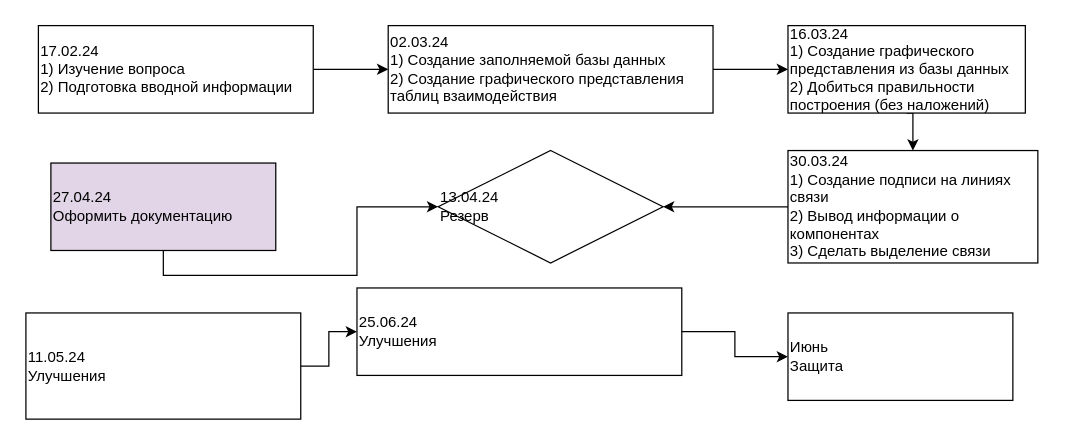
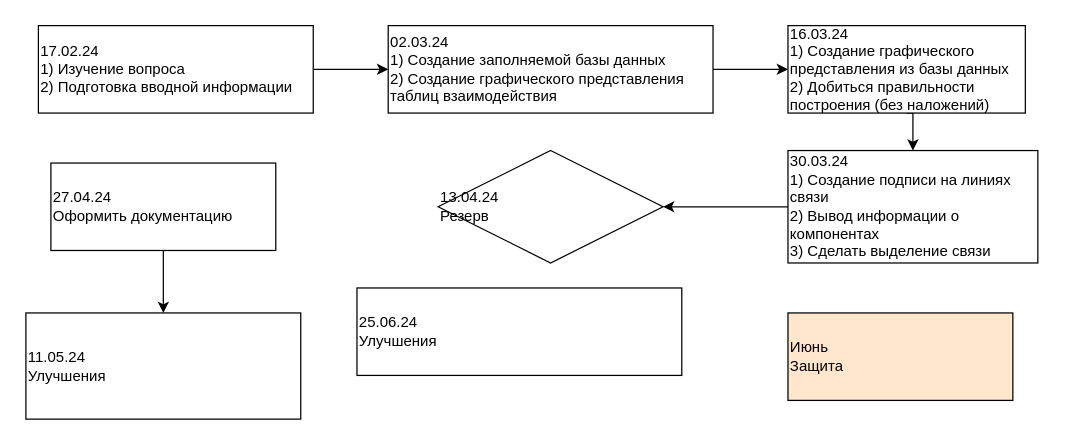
- <mxCell id="12" value="27.04.24&lt;br&gt;&lt;div&gt;Оформить документацию&lt;/div&gt;" style="rounded=0;whiteSpace=wrap;html=1;align=left;fillColor=#e1d5e7;" vertex="1" parent="1"><mxGeometry x="40" y="130" width="180" height="70" as="geometry" /></mxCell>
+ <mxCell id="12" value="27.04.24&lt;br&gt;&lt;div&gt;Оформить документацию&lt;/div&gt;" style="rounded=0;whiteSpace=wrap;html=1;align=left;" vertex="1" parent="1"><mxGeometry x="40" y="130" width="180" height="70" as="geometry" /></mxCell>
- <mxCell id="11" style="edgeStyle=orthogonalEdgeStyle;rounded=0;orthogonalLoop=1;jettySize=auto;html=1;exitX=0.5;exitY=1;exitDx=0;exitDy=0;" edge="1" parent="1" source="12" target="10"><mxGeometry relative="1" as="geometry" /></mxCell>
+ <mxCell id="11" style="edgeStyle=orthogonalEdgeStyle;rounded=0;orthogonalLoop=1;jettySize=auto;html=1;exitX=0.5;exitY=1;exitDx=0;exitDy=0;entryX=0.5;entryY=0;entryDx=0;entryDy=0;" edge="1" parent="1" source="12" target="14"><mxGeometry relative="1" as="geometry" /></mxCell>
- <mxCell id="15" style="edgeStyle=orthogonalEdgeStyle;rounded=0;orthogonalLoop=1;jettySize=auto;html=1;exitX=1;exitY=0.5;exitDx=0;exitDy=0;entryX=0;entryY=0.5;entryDx=0;entryDy=0;" edge="1" parent="1" source="16" target="17"><mxGeometry relative="1" as="geometry" /></mxCell>
- <mxCell id="13" style="edgeStyle=orthogonalEdgeStyle;rounded=0;orthogonalLoop=1;jettySize=auto;html=1;exitX=1;exitY=0.5;exitDx=0;exitDy=0;entryX=0;entryY=0.5;entryDx=0;entryDy=0;" edge="1" parent="1" source="14" target="16"><mxGeometry relative="1" as="geometry" /></mxCell>
- <mxCell id="17" value="Июнь&lt;br&gt;Защита" style="rounded=0;whiteSpace=wrap;html=1;align=left;" vertex="1" parent="1"><mxGeometry x="630" y="250" width="180" height="70" as="geometry" /></mxCell>
+ <mxCell id="17" value="Июнь&lt;br&gt;Защита" style="rounded=0;whiteSpace=wrap;html=1;align=left;fillColor=#ffe6cc;" vertex="1" parent="1"><mxGeometry x="630" y="250" width="180" height="70" as="geometry" /></mxCell>
